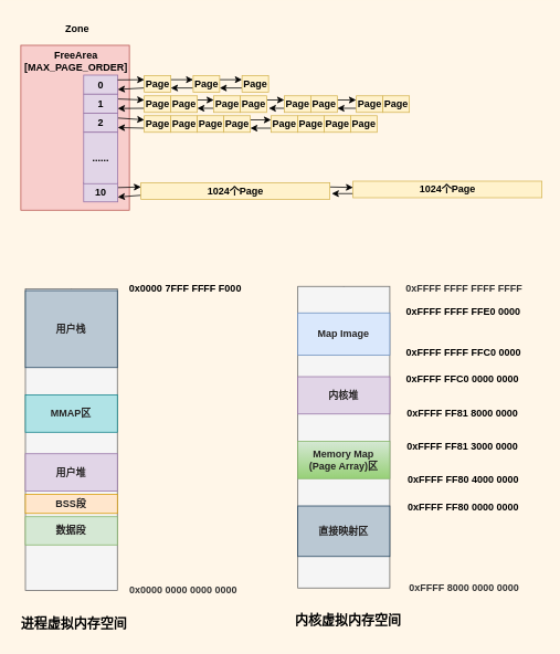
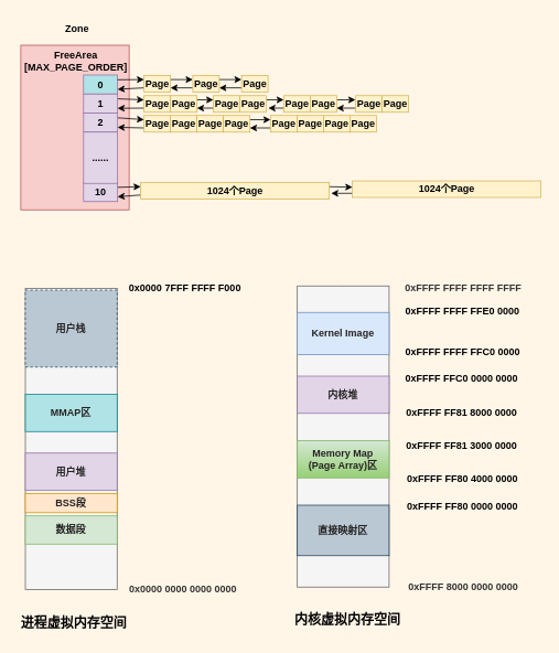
- <mxCell id="30" value="&lt;font color=&quot;#000000&quot;&gt;&lt;b&gt;0&lt;/b&gt;&lt;/font&gt;" style="rounded=0;whiteSpace=wrap;html=1;fontFamily=Helvetica;fontSize=12;fillColor=#e1d5e7;strokeColor=#9673a6;" vertex="1" parent="1"><mxGeometry x="100.55" y="90" width="41.13" height="23" as="geometry" /></mxCell>
+ <mxCell id="30" value="&lt;font color=&quot;#000000&quot;&gt;&lt;b&gt;0&lt;/b&gt;&lt;/font&gt;" style="rounded=0;whiteSpace=wrap;html=1;fontFamily=Helvetica;fontSize=12;fillColor=#b0e3e6;strokeColor=#9673a6;" vertex="1" parent="1"><mxGeometry x="100.55" y="90" width="41.13" height="23" as="geometry" /></mxCell>
- <mxCell id="7" value="&lt;font color=&quot;#252323&quot;&gt;&lt;b&gt;用户栈&lt;/b&gt;&lt;/font&gt;" style="rounded=0;whiteSpace=wrap;html=1;fillColor=#bac8d3;strokeColor=#23445d;" parent="1" vertex="1"><mxGeometry x="30.18" y="350" width="111" height="93" as="geometry" /></mxCell>
+ <mxCell id="7" value="&lt;font color=&quot;#252323&quot;&gt;&lt;b&gt;用户栈&lt;/b&gt;&lt;/font&gt;" style="rounded=0;whiteSpace=wrap;html=1;fillColor=#bac8d3;strokeColor=#23445d;dashed=1;" parent="1" vertex="1"><mxGeometry x="30.18" y="350" width="111" height="93" as="geometry" /></mxCell>
- <mxCell id="20" value="&lt;font color=&quot;#252323&quot;&gt;&lt;b&gt;Map Image&lt;/b&gt;&lt;/font&gt;" style="rounded=0;whiteSpace=wrap;html=1;fillColor=#dae8fc;strokeColor=#6c8ebf;" vertex="1" parent="1"><mxGeometry x="359.05" y="377" width="111" height="51" as="geometry" /></mxCell>
+ <mxCell id="20" value="&lt;font color=&quot;#252323&quot;&gt;&lt;b&gt;Kernel Image&lt;/b&gt;&lt;/font&gt;" style="rounded=0;whiteSpace=wrap;html=1;fillColor=#dae8fc;strokeColor=#6c8ebf;" vertex="1" parent="1"><mxGeometry x="359.05" y="377" width="111" height="51" as="geometry" /></mxCell>
